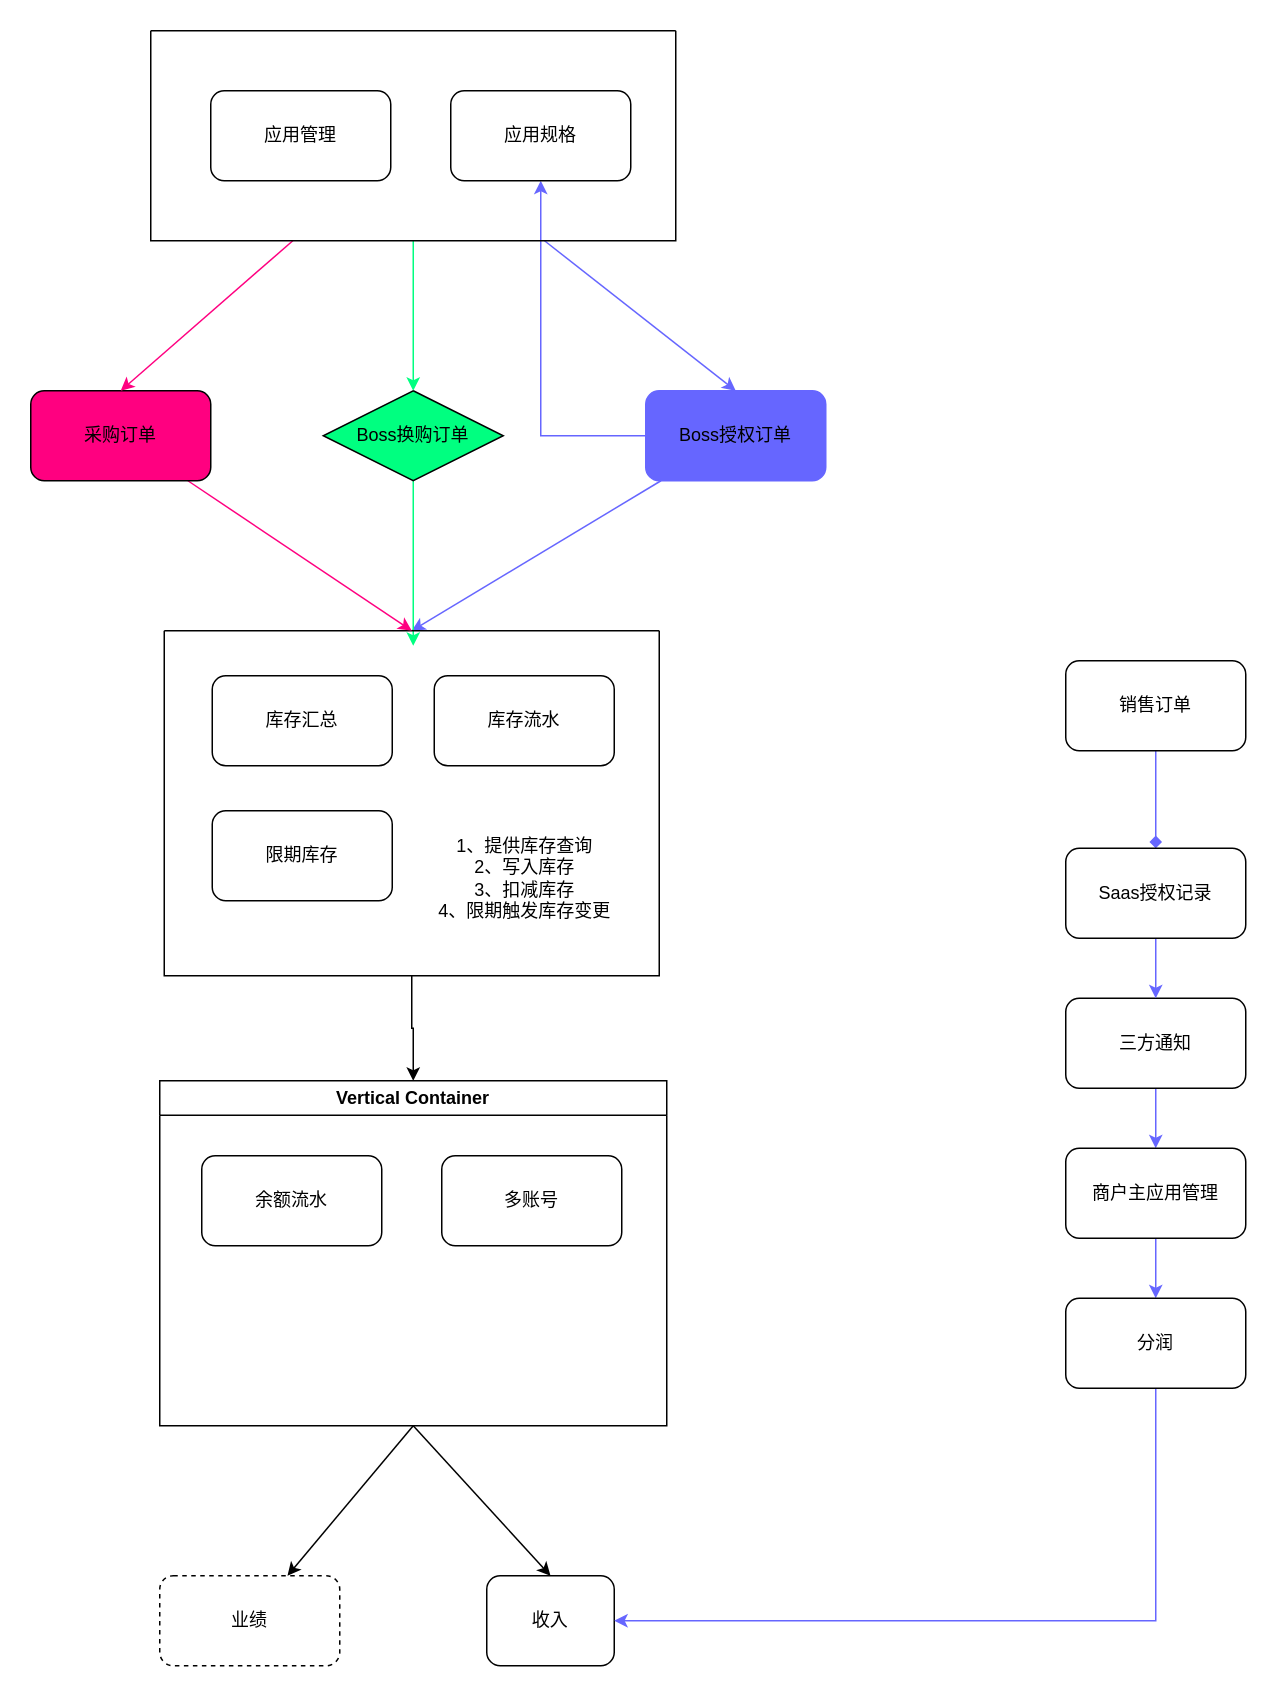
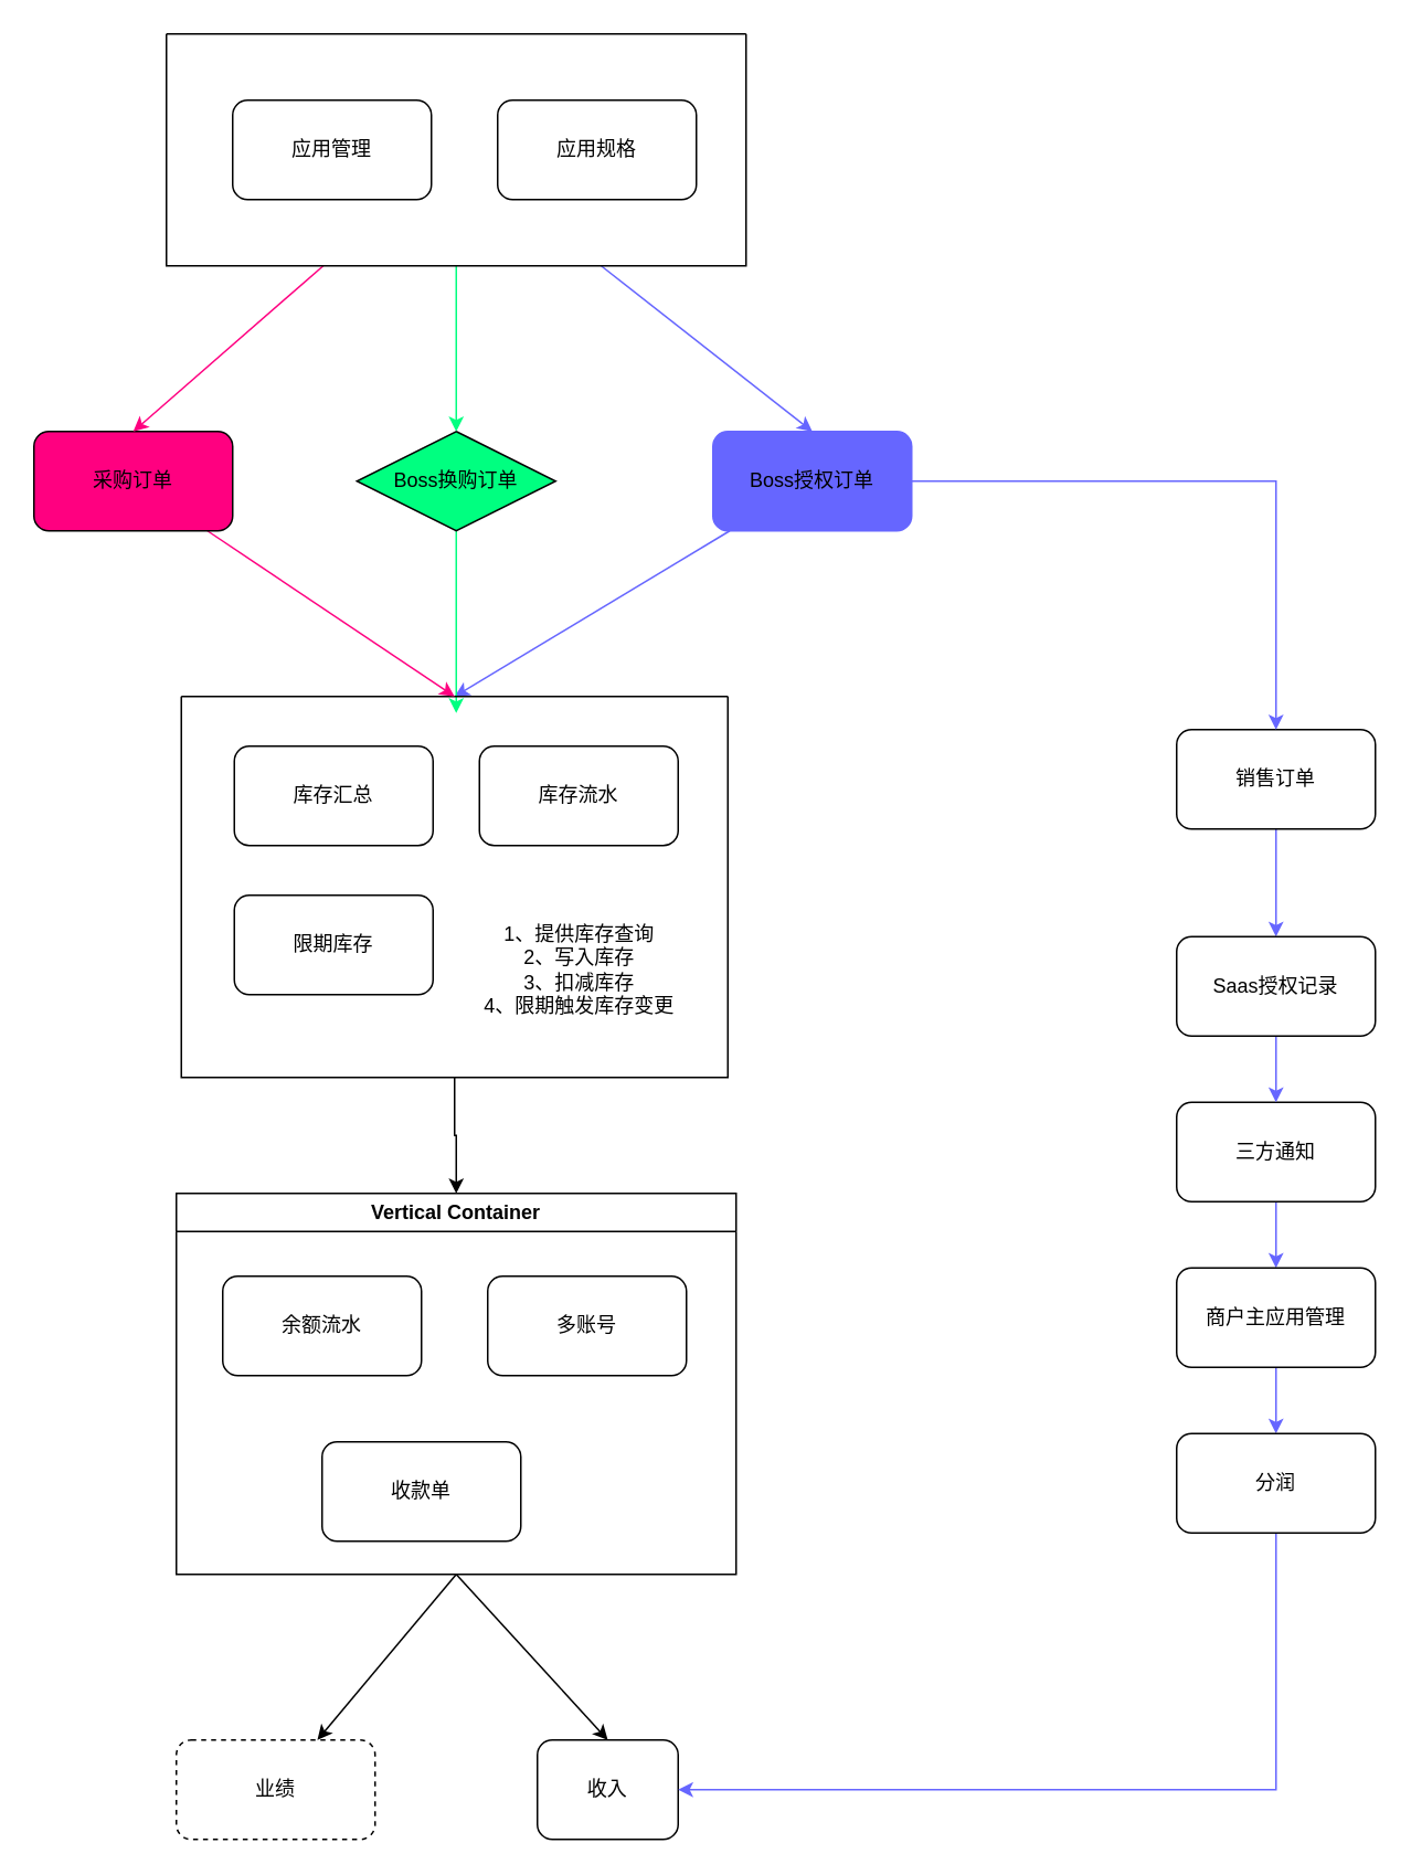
- <mxCell id="10" style="edgeStyle=orthogonalEdgeStyle;rounded=0;orthogonalLoop=1;jettySize=auto;html=1;strokeColor=#6666FF;" edge="1" parent="1" source="11" target="31"><mxGeometry relative="1" as="geometry" /></mxCell>
+ <mxCell id="10" style="edgeStyle=orthogonalEdgeStyle;rounded=0;orthogonalLoop=1;jettySize=auto;html=1;entryX=0.5;entryY=0;entryDx=0;entryDy=0;strokeColor=#6666FF;" edge="1" parent="1" source="11" target="6"><mxGeometry relative="1" as="geometry" /></mxCell>
- <mxCell id="5" style="edgeStyle=orthogonalEdgeStyle;rounded=0;orthogonalLoop=1;jettySize=auto;html=1;strokeColor=#6666FF;endArrow=diamond;" edge="1" parent="1" source="6" target="8"><mxGeometry relative="1" as="geometry" /></mxCell>
+ <mxCell id="5" style="edgeStyle=orthogonalEdgeStyle;rounded=0;orthogonalLoop=1;jettySize=auto;html=1;strokeColor=#6666FF;" edge="1" parent="1" source="6" target="8"><mxGeometry relative="1" as="geometry" /></mxCell>
+ <mxCell id="38" value="收款单" style="rounded=1;whiteSpace=wrap;html=1;" vertex="1" parent="35"><mxGeometry x="88" y="150" width="120" height="60" as="geometry" /></mxCell>
